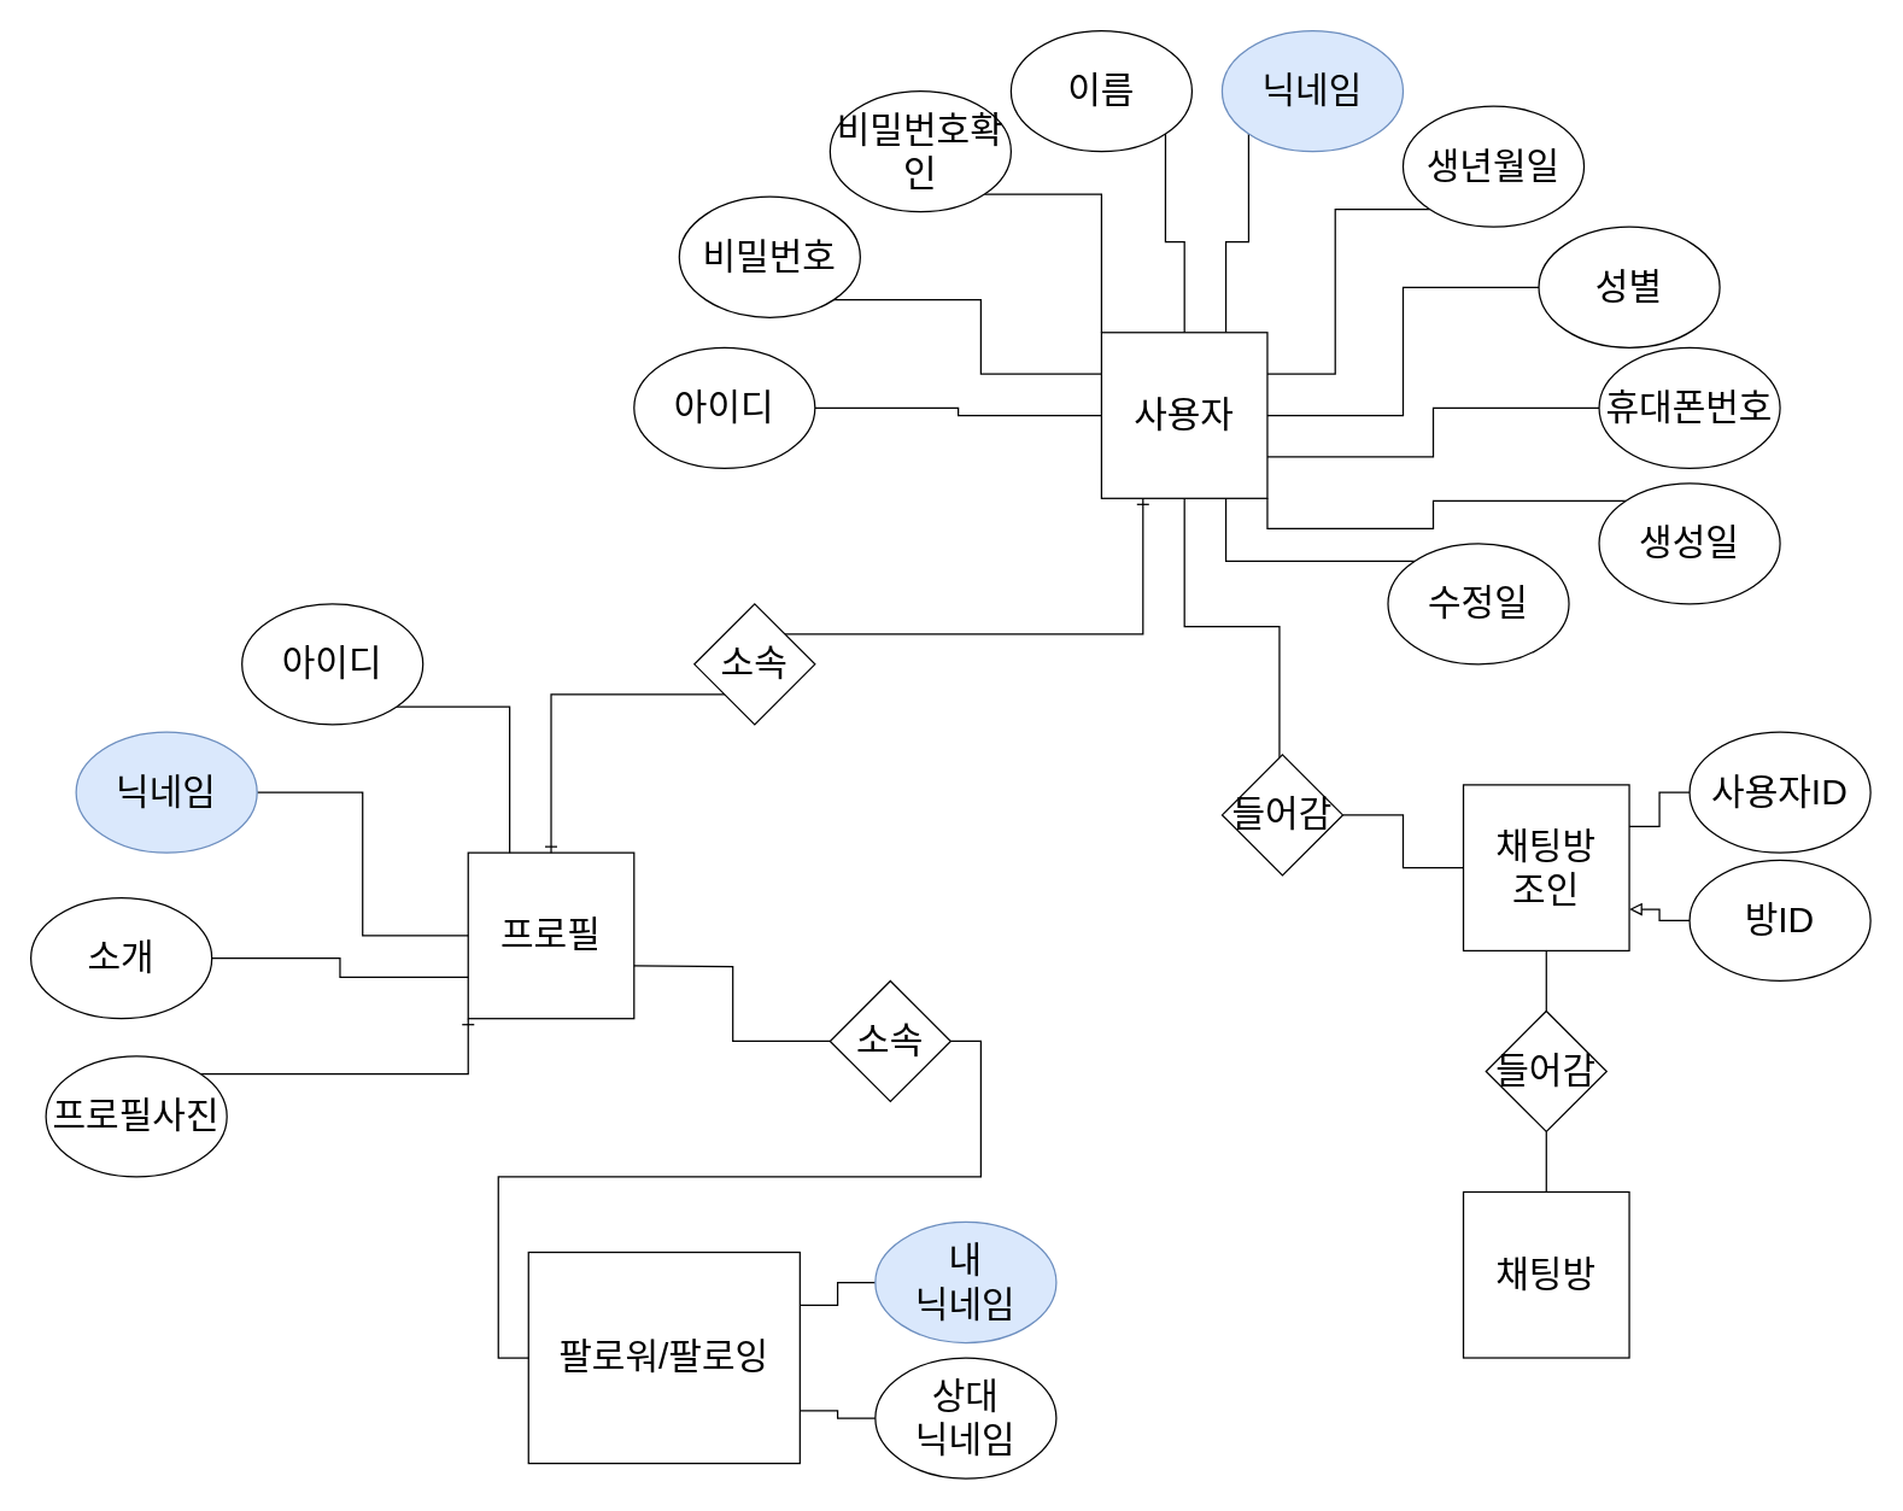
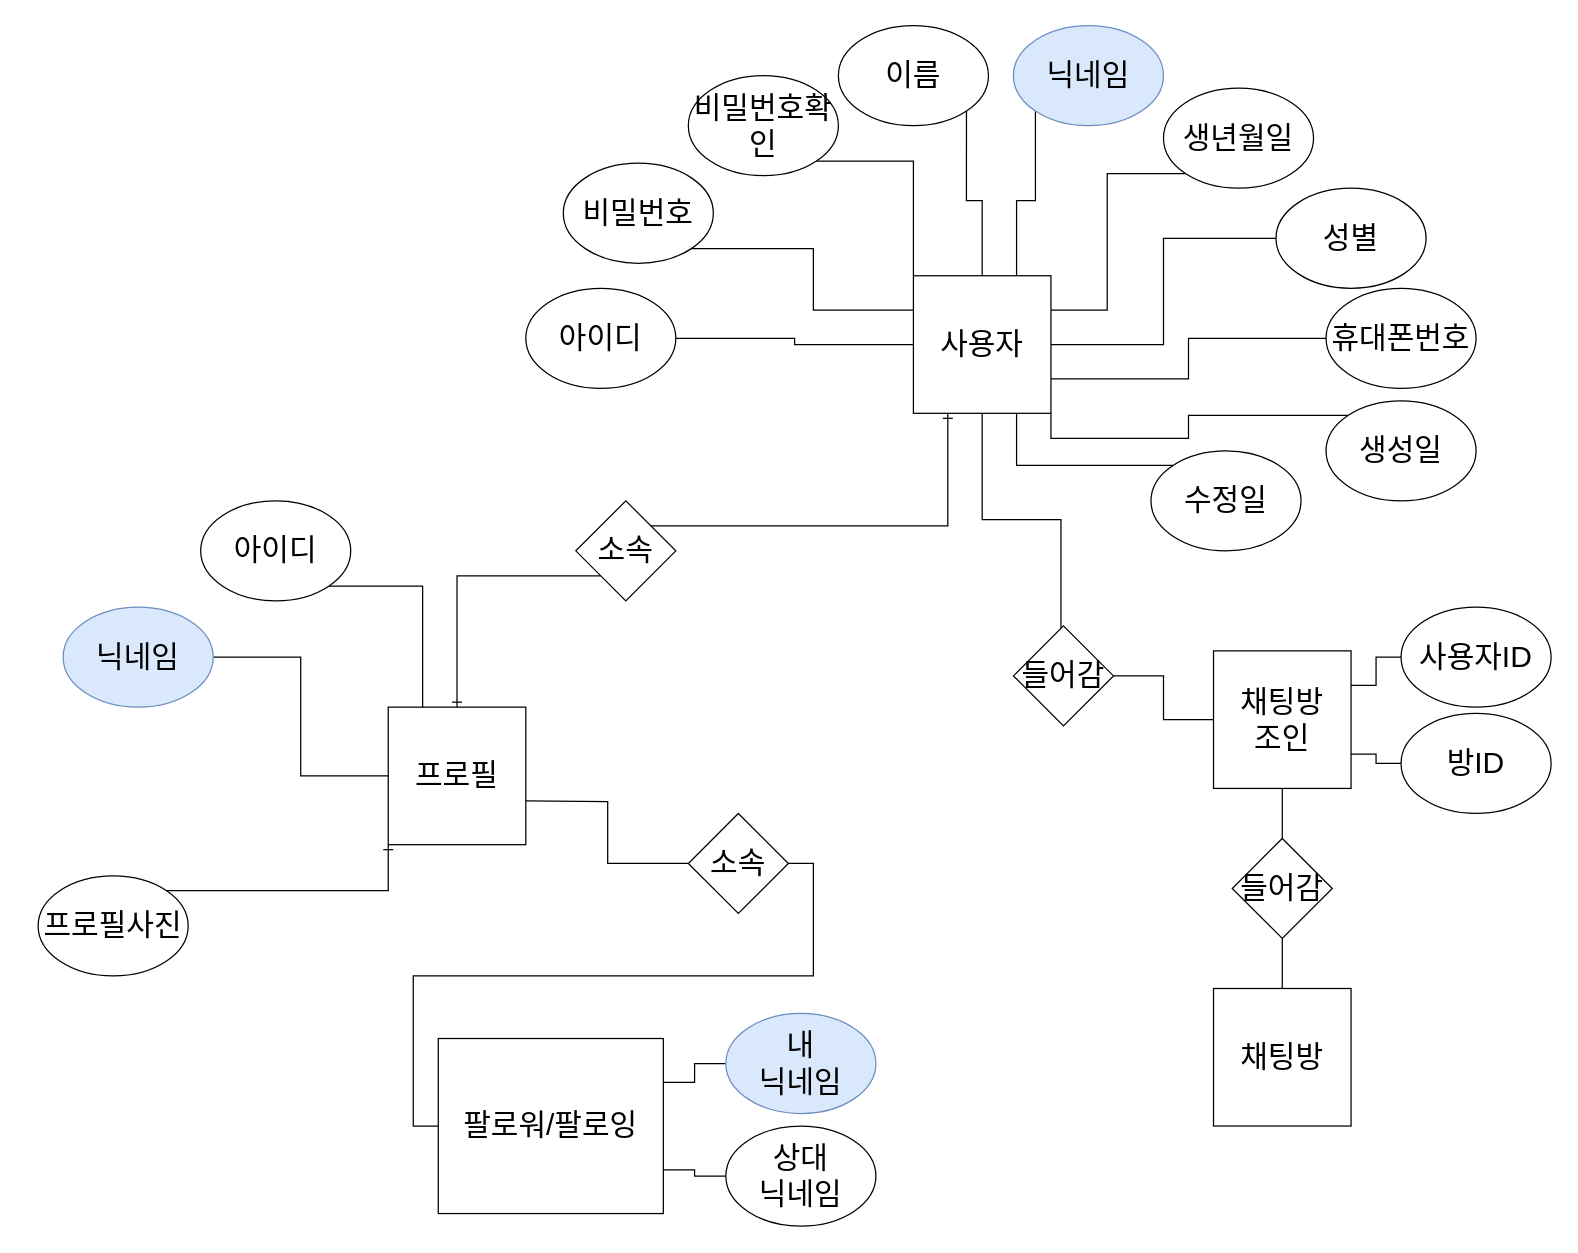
- <mxCell id="34" style="edgeStyle=orthogonalEdgeStyle;rounded=0;orthogonalLoop=1;jettySize=auto;html=1;exitX=0;exitY=0.5;exitDx=0;exitDy=0;entryX=1;entryY=0.75;entryDx=0;entryDy=0;endArrow=block;endFill=0;" edge="1" parent="1" source="35" target="31"><mxGeometry relative="1" as="geometry" /></mxCell>
+ <mxCell id="34" style="edgeStyle=orthogonalEdgeStyle;rounded=0;orthogonalLoop=1;jettySize=auto;html=1;exitX=0;exitY=0.5;exitDx=0;exitDy=0;entryX=1;entryY=0.75;entryDx=0;entryDy=0;endArrow=none;endFill=0;" edge="1" parent="1" source="35" target="31"><mxGeometry relative="1" as="geometry" /></mxCell>
- <mxCell id="24" value="&lt;font style=&quot;font-size: 24px&quot;&gt;소개&lt;/font&gt;" style="ellipse;whiteSpace=wrap;html=1;" parent="1" vertex="1"><mxGeometry x="20" y="595" width="120" height="80" as="geometry" /></mxCell>
- <mxCell id="23" style="edgeStyle=orthogonalEdgeStyle;rounded=0;orthogonalLoop=1;jettySize=auto;html=1;exitX=1;exitY=0.5;exitDx=0;exitDy=0;entryX=0;entryY=0.75;entryDx=0;entryDy=0;endArrow=none;endFill=0;" parent="1" source="24" target="20" edge="1"><mxGeometry relative="1" as="geometry" /></mxCell>
